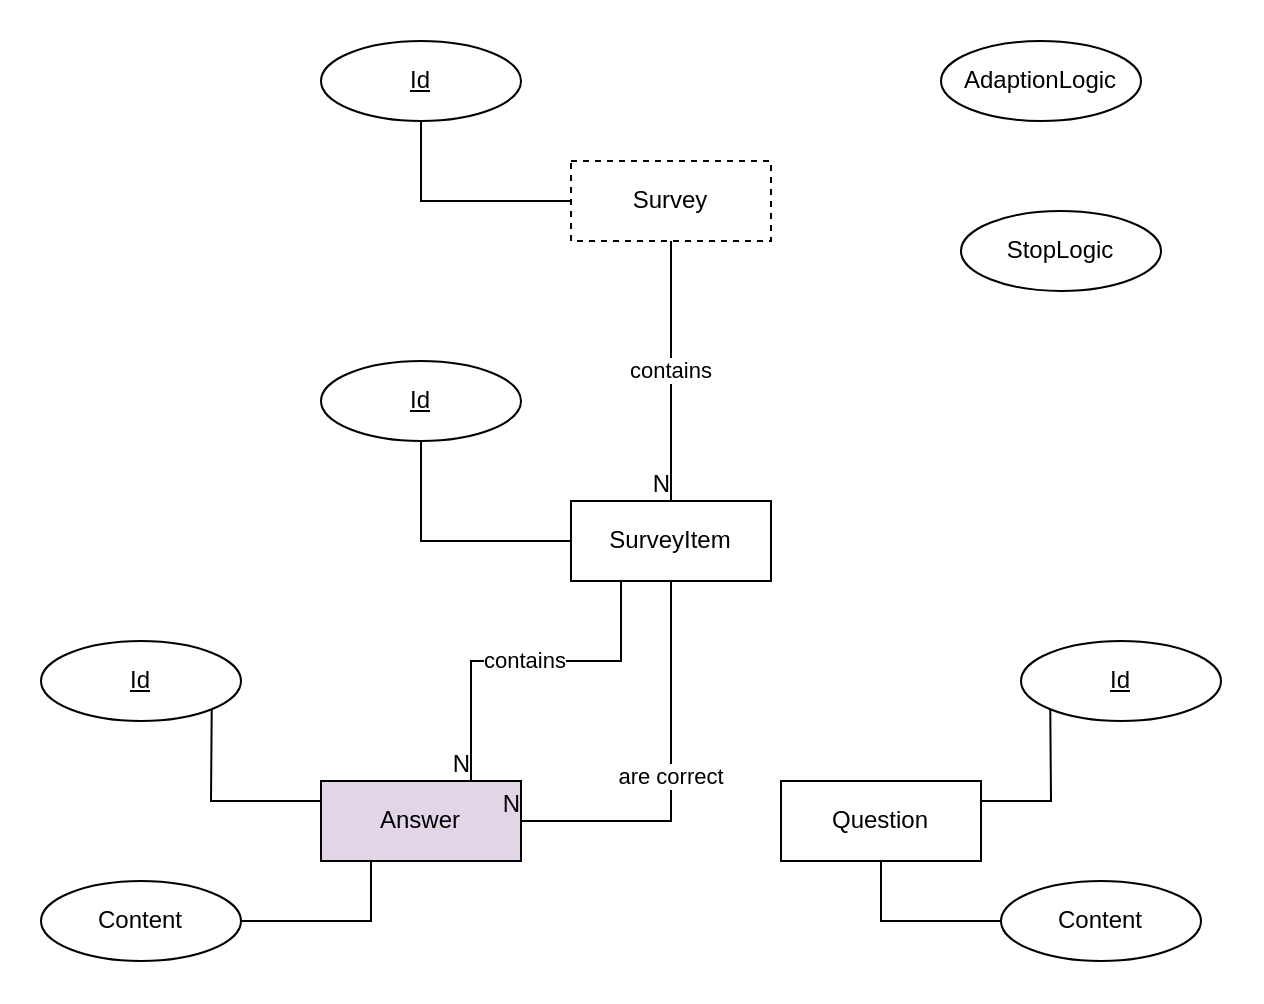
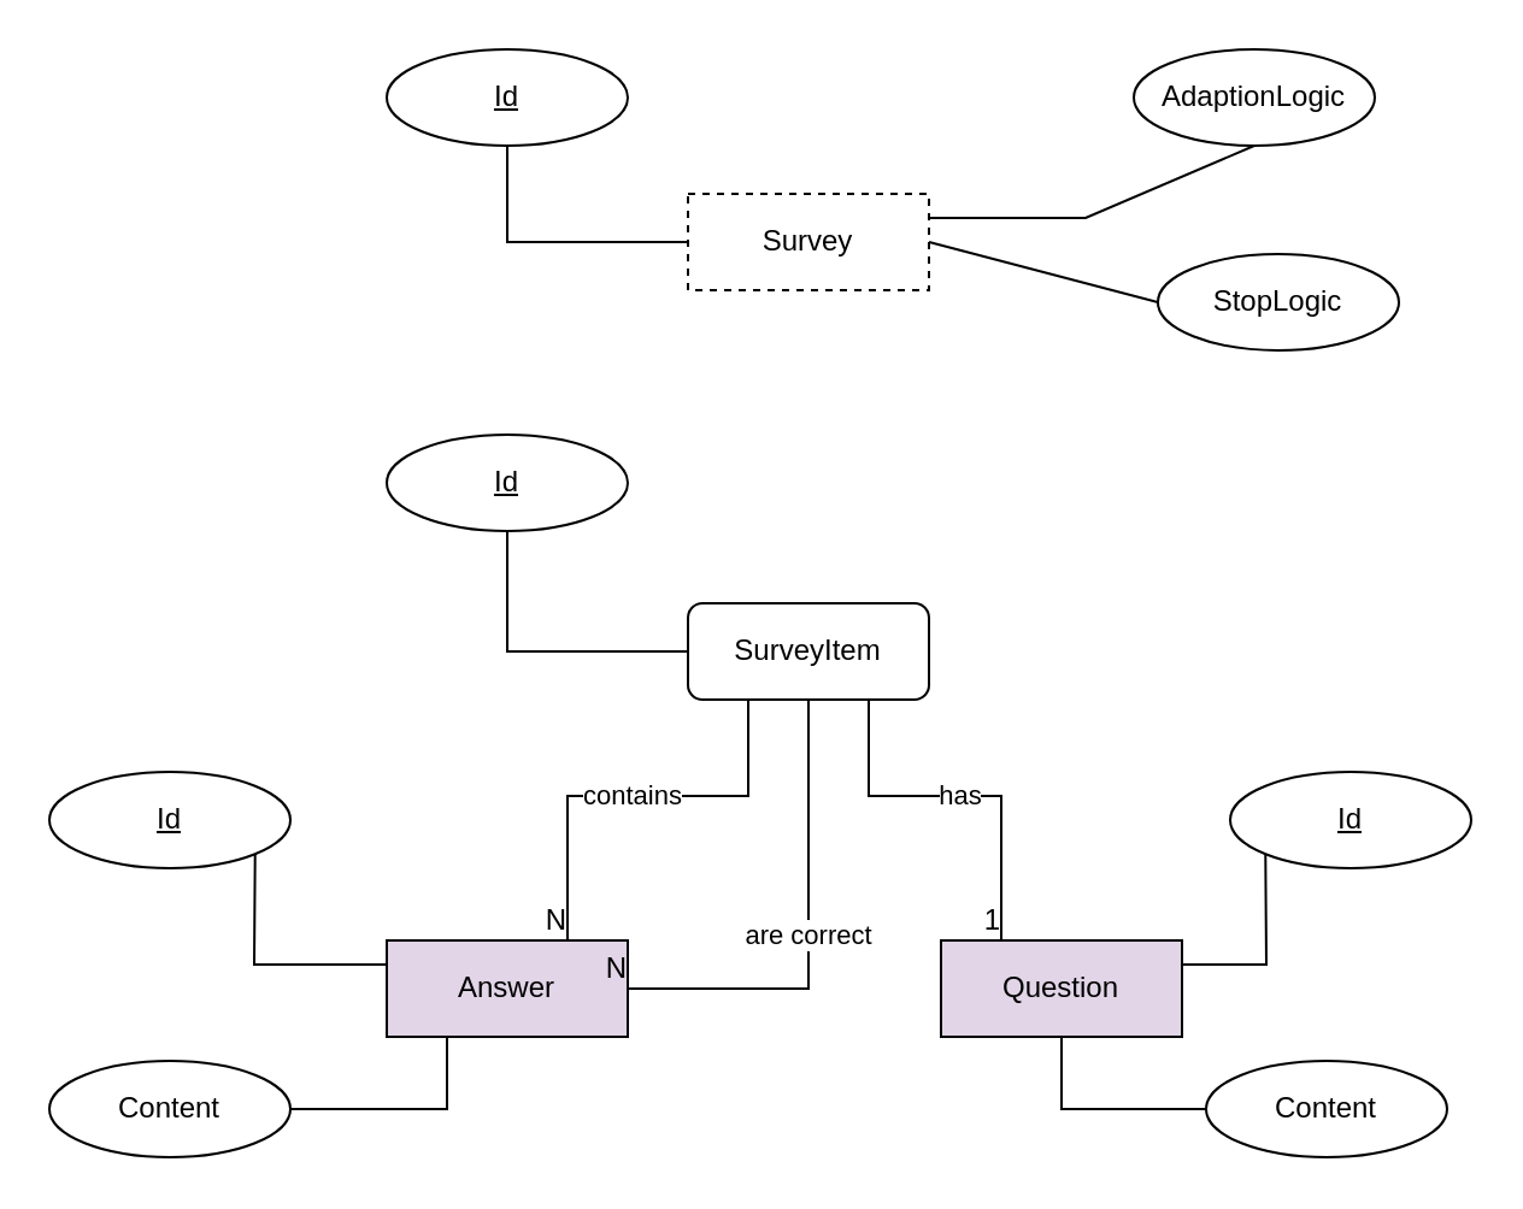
+ <mxCell id="29" value="" style="endArrow=none;html=1;rounded=0;exitX=0.5;exitY=1;exitDx=0;exitDy=0;entryX=1;entryY=0.25;entryDx=0;entryDy=0;" edge="1" parent="1" source="4" target="2"><mxGeometry relative="1" as="geometry"><mxPoint x="410" y="180" as="sourcePoint" /><mxPoint x="570" y="180" as="targetPoint" /><Array as="points"><mxPoint x="450" y="90" /></Array></mxGeometry></mxCell>
+ <mxCell id="28" value="" style="endArrow=none;html=1;rounded=0;entryX=0;entryY=0.5;entryDx=0;entryDy=0;exitX=1;exitY=0.5;exitDx=0;exitDy=0;" edge="1" parent="1" source="2" target="5"><mxGeometry relative="1" as="geometry"><mxPoint x="190" y="220" as="sourcePoint" /><mxPoint x="350" y="220" as="targetPoint" /></mxGeometry></mxCell>
- <mxCell id="24" value="contains" style="endArrow=none;html=1;rounded=0;exitX=0.5;exitY=1;exitDx=0;exitDy=0;entryX=0.5;entryY=0;entryDx=0;entryDy=0;" edge="1" parent="1" source="2" target="6"><mxGeometry relative="1" as="geometry"><mxPoint x="320" y="199.5" as="sourcePoint" /><mxPoint x="480" y="199.5" as="targetPoint" /></mxGeometry></mxCell>
- <mxCell id="25" value="N" style="resizable=0;html=1;align=right;verticalAlign=bottom;" connectable="0" vertex="1" parent="24"><mxGeometry x="1" relative="1" as="geometry" /></mxCell>
- <mxCell id="6" value="SurveyItem" style="whiteSpace=wrap;html=1;align=center;" vertex="1" parent="1"><mxGeometry x="285" y="250" width="100" height="40" as="geometry" /></mxCell>
+ <mxCell id="6" value="SurveyItem" style="whiteSpace=wrap;html=1;align=center;rounded=1;" vertex="1" parent="1"><mxGeometry x="285" y="250" width="100" height="40" as="geometry" /></mxCell>
+ <mxCell id="18" value="has" style="endArrow=none;html=1;rounded=0;exitX=0.75;exitY=1;exitDx=0;exitDy=0;entryX=0.25;entryY=0;entryDx=0;entryDy=0;" edge="1" parent="1" source="6" target="9"><mxGeometry relative="1" as="geometry"><mxPoint x="280" y="320" as="sourcePoint" /><mxPoint x="440" y="320" as="targetPoint" /><Array as="points"><mxPoint x="360" y="330" /><mxPoint x="415" y="330" /></Array></mxGeometry></mxCell>
+ <mxCell id="19" value="1" style="resizable=0;html=1;align=right;verticalAlign=bottom;" connectable="0" vertex="1" parent="18"><mxGeometry x="1" relative="1" as="geometry" /></mxCell>
- <mxCell id="9" value="Question" style="whiteSpace=wrap;html=1;align=center;" vertex="1" parent="1"><mxGeometry x="390" y="390" width="100" height="40" as="geometry" /></mxCell>
+ <mxCell id="9" value="Question" style="whiteSpace=wrap;html=1;align=center;fillColor=#e1d5e7;" vertex="1" parent="1"><mxGeometry x="390" y="390" width="100" height="40" as="geometry" /></mxCell>
